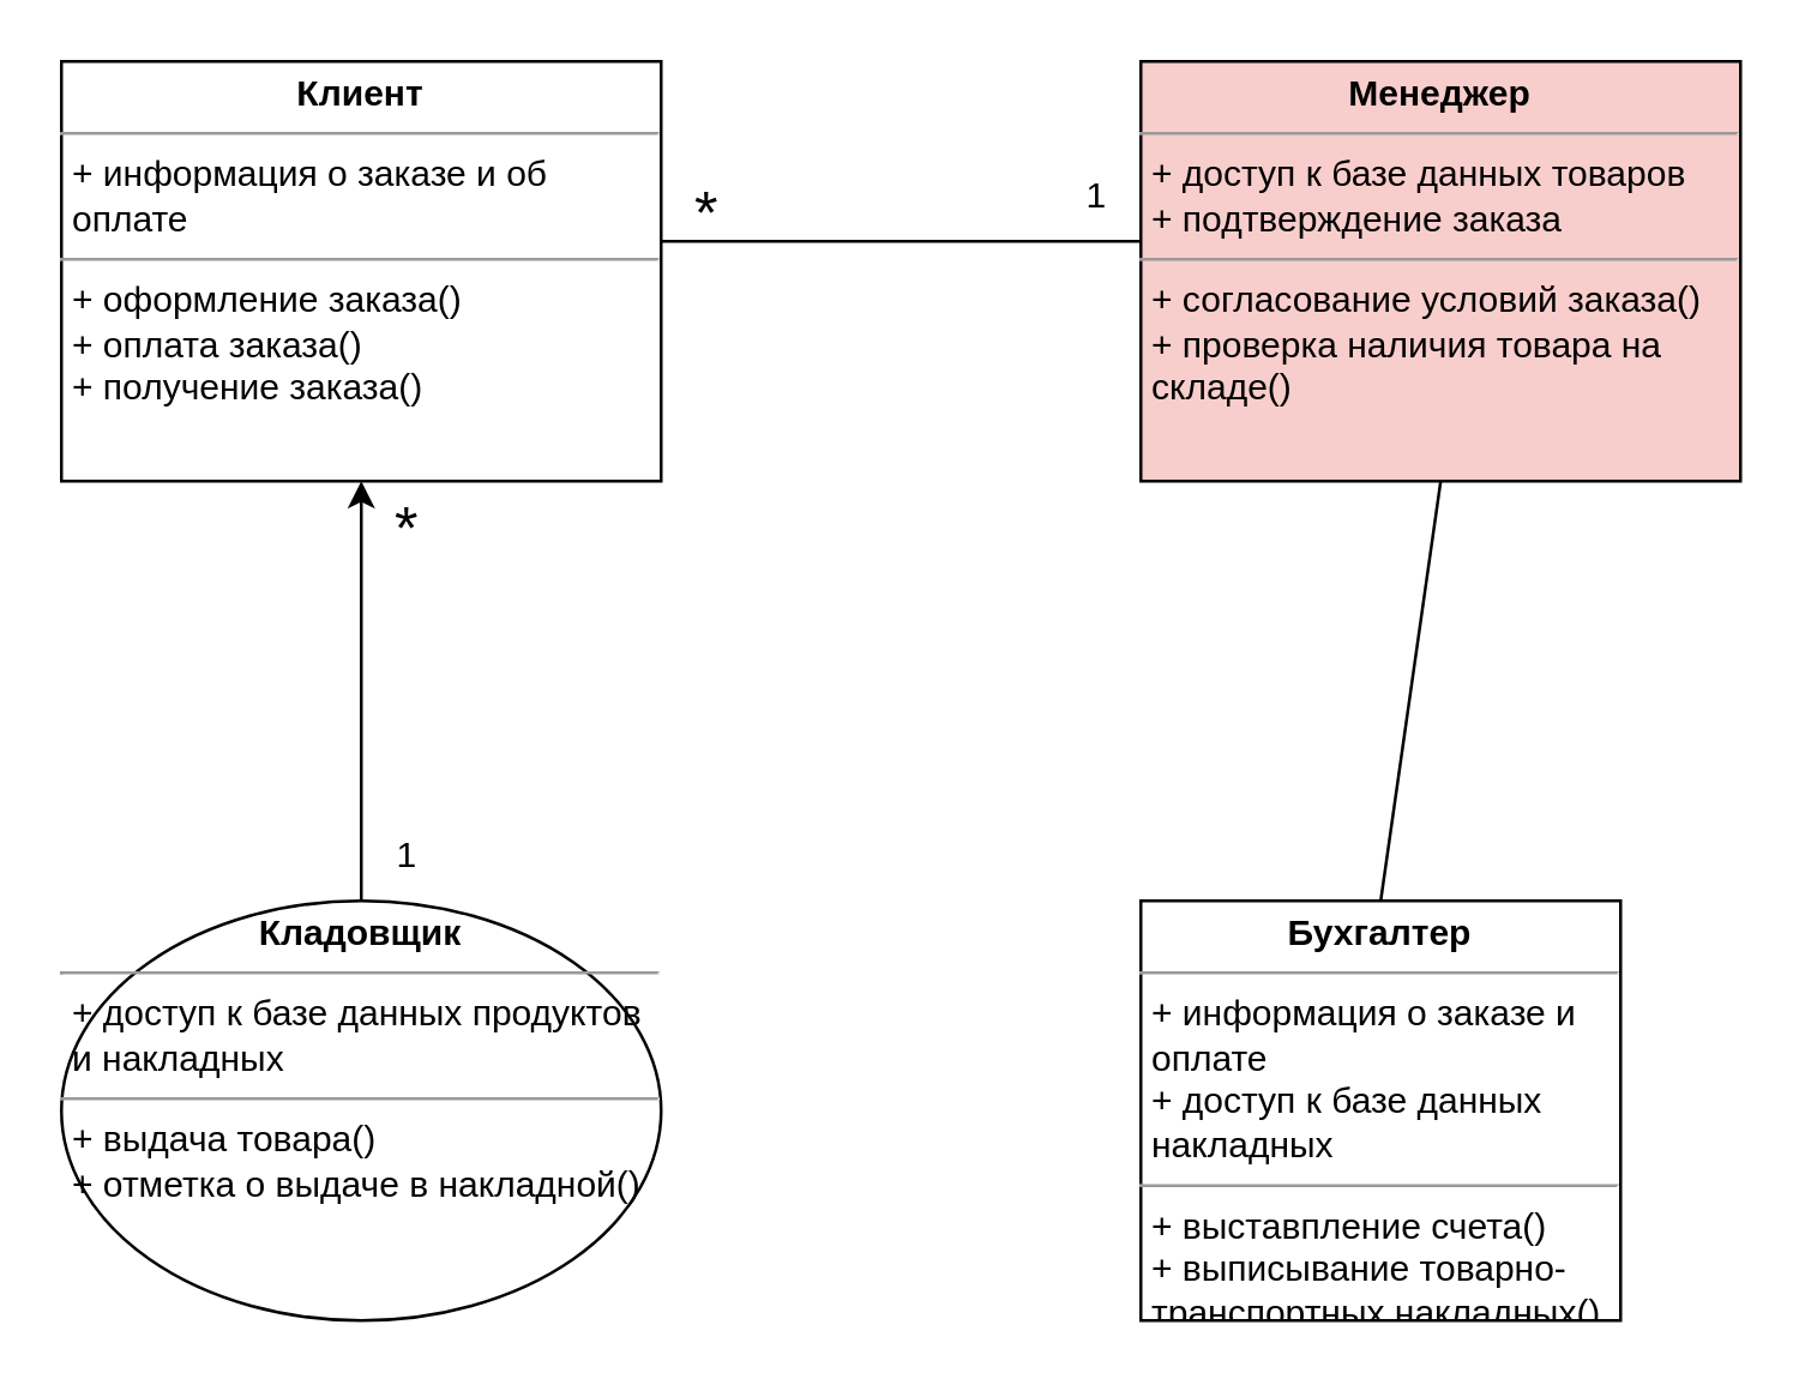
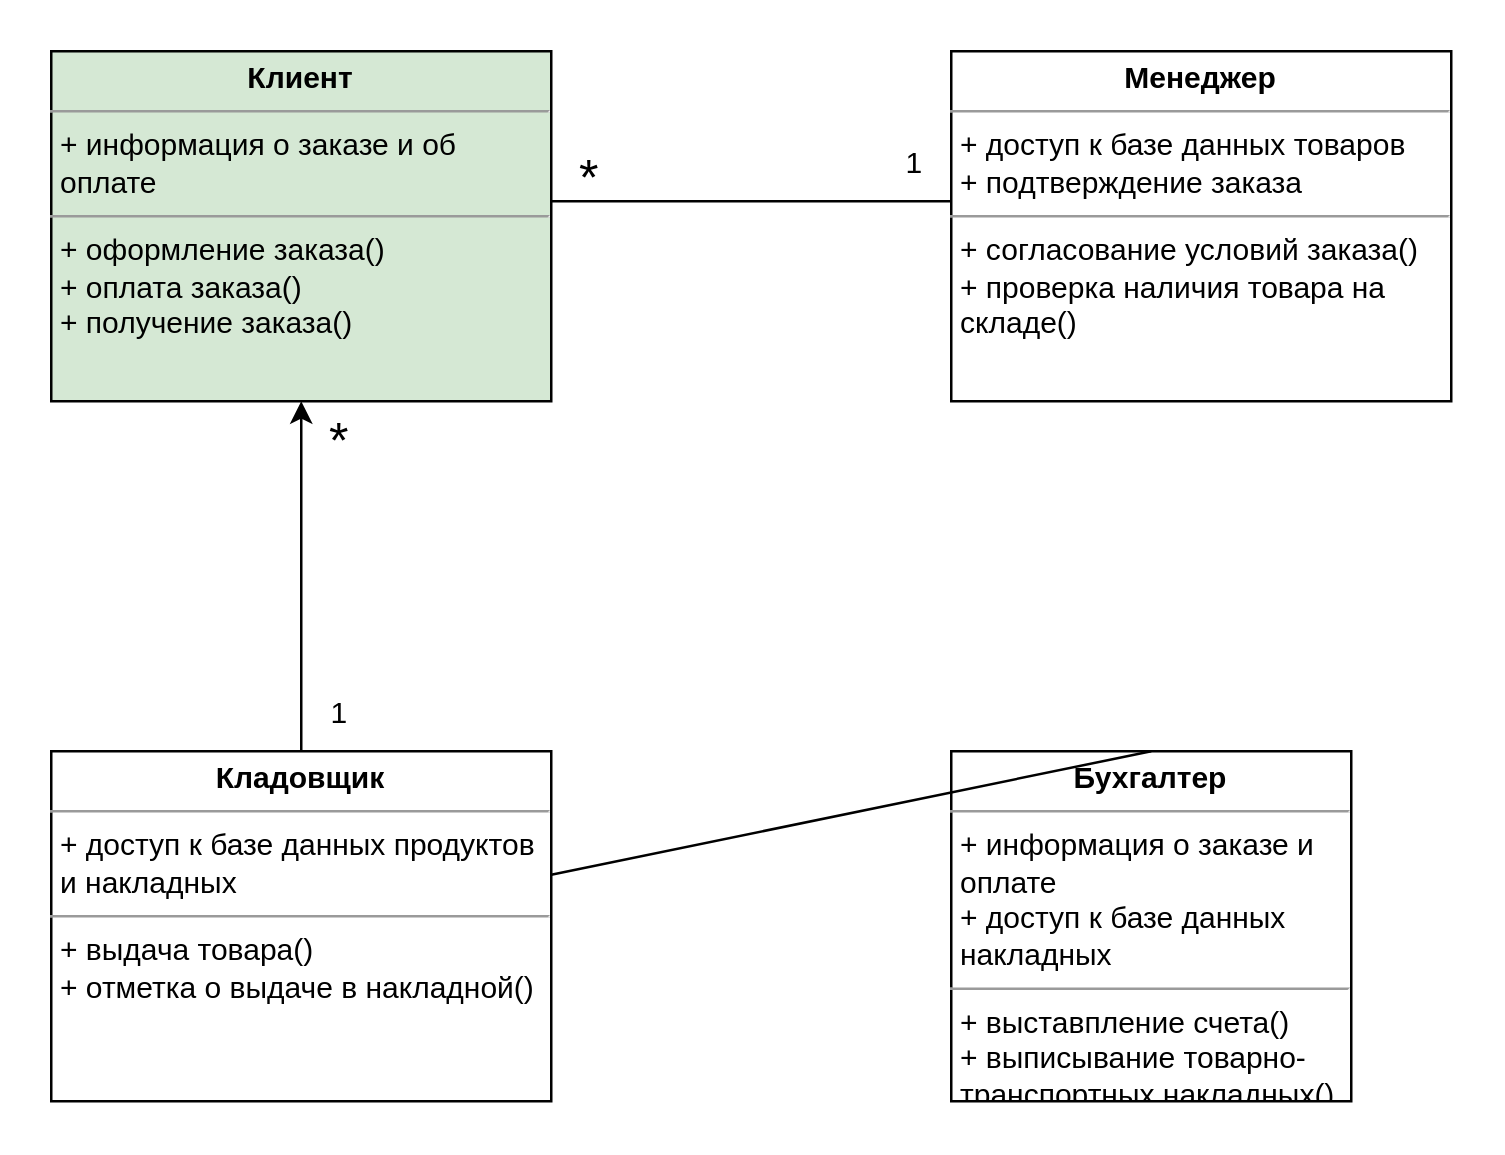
- <mxCell id="2" value="&lt;p style=&quot;margin:0px;margin-top:4px;text-align:center;&quot;&gt;&lt;b&gt;Клиент&lt;/b&gt;&lt;/p&gt;&lt;hr size=&quot;1&quot;&gt;&lt;p style=&quot;margin:0px;margin-left:4px;&quot;&gt;+ информация о заказе и об оплате&lt;br&gt;&lt;/p&gt;&lt;hr size=&quot;1&quot;&gt;&lt;p style=&quot;margin:0px;margin-left:4px;&quot;&gt;+ оформление заказа()&lt;br&gt;+ оплата заказа()&lt;/p&gt;&lt;p style=&quot;margin:0px;margin-left:4px;&quot;&gt;+ получение заказа()&lt;/p&gt;" style="verticalAlign=top;align=left;overflow=fill;fontSize=12;fontFamily=Helvetica;html=1;whiteSpace=wrap;" vertex="1" parent="1"><mxGeometry x="20" y="20" width="200" height="140" as="geometry" /></mxCell>
+ <mxCell id="2" value="&lt;p style=&quot;margin:0px;margin-top:4px;text-align:center;&quot;&gt;&lt;b&gt;Клиент&lt;/b&gt;&lt;/p&gt;&lt;hr size=&quot;1&quot;&gt;&lt;p style=&quot;margin:0px;margin-left:4px;&quot;&gt;+ информация о заказе и об оплате&lt;br&gt;&lt;/p&gt;&lt;hr size=&quot;1&quot;&gt;&lt;p style=&quot;margin:0px;margin-left:4px;&quot;&gt;+ оформление заказа()&lt;br&gt;+ оплата заказа()&lt;/p&gt;&lt;p style=&quot;margin:0px;margin-left:4px;&quot;&gt;+ получение заказа()&lt;/p&gt;" style="verticalAlign=top;align=left;overflow=fill;fontSize=12;fontFamily=Helvetica;html=1;whiteSpace=wrap;fillColor=#d5e8d4;" vertex="1" parent="1"><mxGeometry x="20" y="20" width="200" height="140" as="geometry" /></mxCell>
- <mxCell id="3" value="&lt;p style=&quot;margin:0px;margin-top:4px;text-align:center;&quot;&gt;&lt;b&gt;Менеджер&lt;/b&gt;&lt;/p&gt;&lt;hr size=&quot;1&quot;&gt;&lt;p style=&quot;margin:0px;margin-left:4px;&quot;&gt;+ доступ к базе данных товаров&lt;br&gt;+ подтверждение заказа&lt;/p&gt;&lt;hr size=&quot;1&quot;&gt;&lt;p style=&quot;margin:0px;margin-left:4px;&quot;&gt;+ согласование условий заказа()&lt;br&gt;+ проверка наличия товара на складе()&lt;/p&gt;" style="verticalAlign=top;align=left;overflow=fill;fontSize=12;fontFamily=Helvetica;html=1;whiteSpace=wrap;fillColor=#f8cecc;" vertex="1" parent="1"><mxGeometry x="380" y="20" width="200" height="140" as="geometry" /></mxCell>
+ <mxCell id="3" value="&lt;p style=&quot;margin:0px;margin-top:4px;text-align:center;&quot;&gt;&lt;b&gt;Менеджер&lt;/b&gt;&lt;/p&gt;&lt;hr size=&quot;1&quot;&gt;&lt;p style=&quot;margin:0px;margin-left:4px;&quot;&gt;+ доступ к базе данных товаров&lt;br&gt;+ подтверждение заказа&lt;/p&gt;&lt;hr size=&quot;1&quot;&gt;&lt;p style=&quot;margin:0px;margin-left:4px;&quot;&gt;+ согласование условий заказа()&lt;br&gt;+ проверка наличия товара на складе()&lt;/p&gt;" style="verticalAlign=top;align=left;overflow=fill;fontSize=12;fontFamily=Helvetica;html=1;whiteSpace=wrap;" vertex="1" parent="1"><mxGeometry x="380" y="20" width="200" height="140" as="geometry" /></mxCell>
- <mxCell id="8" value="" style="endArrow=none;html=1;rounded=0;exitX=0.5;exitY=0;exitDx=0;exitDy=0;entryX=0.5;entryY=1;entryDx=0;entryDy=0;" edge="1" parent="1" source="5" target="3"><mxGeometry width="50" height="50" relative="1" as="geometry"><mxPoint x="400" y="270" as="sourcePoint" /><mxPoint x="450" y="220" as="targetPoint" /></mxGeometry></mxCell>
+ <mxCell id="8" value="" style="endArrow=none;html=1;rounded=0;exitX=0.5;exitY=0;exitDx=0;exitDy=0;" edge="1" parent="1" source="5" target="4"><mxGeometry width="50" height="50" relative="1" as="geometry"><mxPoint x="400" y="270" as="sourcePoint" /><mxPoint x="450" y="220" as="targetPoint" /></mxGeometry></mxCell>
- <mxCell id="4" value="&lt;p style=&quot;margin:0px;margin-top:4px;text-align:center;&quot;&gt;&lt;b&gt;Кладовщик&lt;/b&gt;&lt;/p&gt;&lt;hr size=&quot;1&quot;&gt;&lt;p style=&quot;margin:0px;margin-left:4px;&quot;&gt;+ доступ к базе данных продуктов и накладных&lt;br&gt;&lt;/p&gt;&lt;hr size=&quot;1&quot;&gt;&lt;p style=&quot;margin:0px;margin-left:4px;&quot;&gt;+ выдача товара()&lt;br&gt;+ отметка о выдаче в накладной()&lt;/p&gt;" style="ellipse;verticalAlign=top;align=left;overflow=fill;fontSize=12;fontFamily=Helvetica;html=1;whiteSpace=wrap;" vertex="1" parent="1"><mxGeometry x="20" y="300" width="200" height="140" as="geometry" /></mxCell>
+ <mxCell id="4" value="&lt;p style=&quot;margin:0px;margin-top:4px;text-align:center;&quot;&gt;&lt;b&gt;Кладовщик&lt;/b&gt;&lt;/p&gt;&lt;hr size=&quot;1&quot;&gt;&lt;p style=&quot;margin:0px;margin-left:4px;&quot;&gt;+ доступ к базе данных продуктов и накладных&lt;br&gt;&lt;/p&gt;&lt;hr size=&quot;1&quot;&gt;&lt;p style=&quot;margin:0px;margin-left:4px;&quot;&gt;+ выдача товара()&lt;br&gt;+ отметка о выдаче в накладной()&lt;/p&gt;" style="verticalAlign=top;align=left;overflow=fill;fontSize=12;fontFamily=Helvetica;html=1;whiteSpace=wrap;" vertex="1" parent="1"><mxGeometry x="20" y="300" width="200" height="140" as="geometry" /></mxCell>
